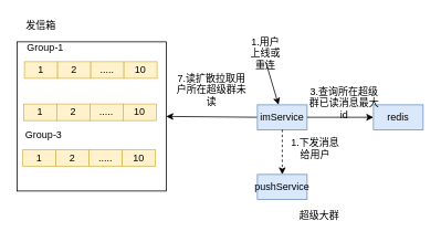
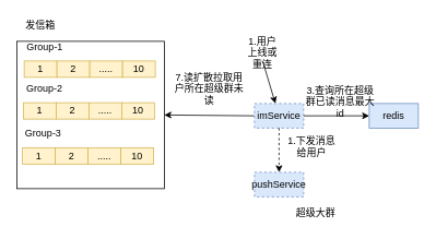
+ <mxCell id="21" value="Group-2" style="text;html=1;strokeColor=none;fillColor=none;align=center;verticalAlign=middle;whiteSpace=wrap;rounded=0;" parent="1" vertex="1"><mxGeometry x="28" y="98" width="52" height="20" as="geometry" /></mxCell>
- <mxCell id="9" value="imService" style="rounded=0;whiteSpace=wrap;html=1;fillColor=#dae8fc;strokeColor=#6c8ebf;" parent="1" vertex="1"><mxGeometry x="310" y="126" width="60" height="30" as="geometry" /></mxCell>
+ <mxCell id="9" value="imService" style="rounded=0;whiteSpace=wrap;html=1;fillColor=#dae8fc;strokeColor=#6c8ebf;dashed=1;" parent="1" vertex="1"><mxGeometry x="310" y="126" width="60" height="30" as="geometry" /></mxCell>
- <mxCell id="11" value="pushService" style="rounded=0;whiteSpace=wrap;html=1;fillColor=#dae8fc;strokeColor=#6c8ebf;" parent="1" vertex="1"><mxGeometry x="310" y="210" width="60" height="30" as="geometry" /></mxCell>
+ <mxCell id="11" value="pushService" style="rounded=0;whiteSpace=wrap;html=1;fillColor=#dae8fc;strokeColor=#6c8ebf;dashed=1;" parent="1" vertex="1"><mxGeometry x="310" y="210" width="60" height="30" as="geometry" /></mxCell>
